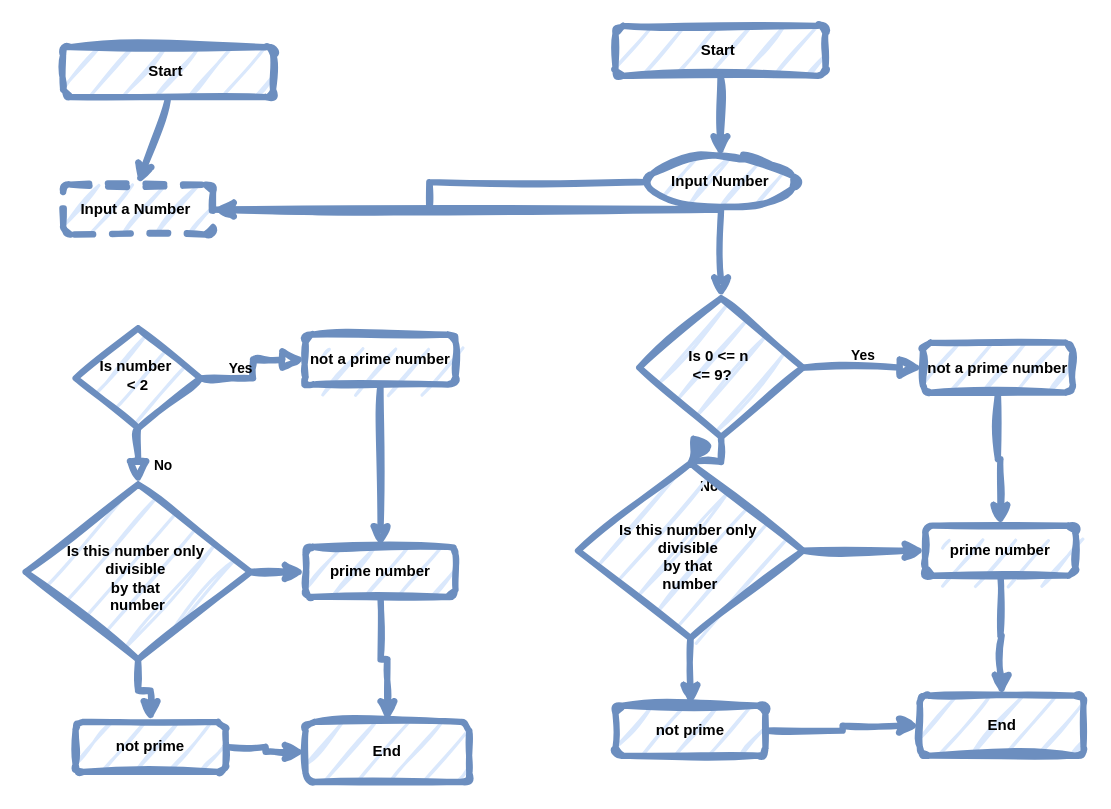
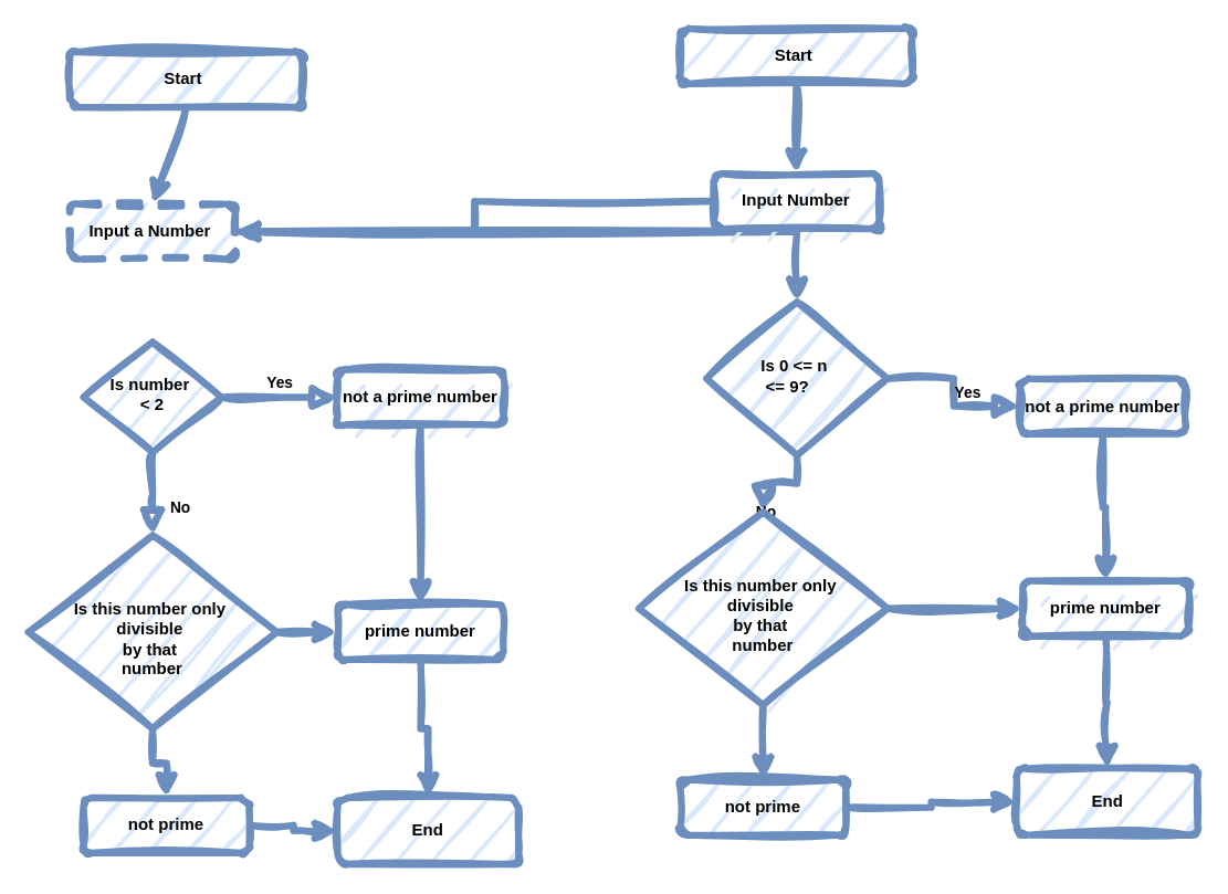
- <mxCell id="21" value="Input Number" style="ellipse;whiteSpace=wrap;html=1;fontSize=12;glass=0;strokeWidth=5;shadow=0;fillColor=#dae8fc;strokeColor=#6c8ebf;sketch=1;curveFitting=1;jiggle=2;fontStyle=1;horizontal=1;verticalAlign=middle;labelBackgroundColor=none;labelBorderColor=none;textShadow=0;" vertex="1" parent="1"><mxGeometry x="516" y="125" width="120" height="40" as="geometry" /></mxCell>
+ <mxCell id="21" value="Input Number" style="rounded=1;whiteSpace=wrap;html=1;fontSize=12;glass=0;strokeWidth=5;shadow=0;fillColor=#dae8fc;strokeColor=#6c8ebf;sketch=1;curveFitting=1;jiggle=2;fontStyle=1;horizontal=1;verticalAlign=middle;labelBackgroundColor=none;labelBorderColor=none;textShadow=0;" vertex="1" parent="1"><mxGeometry x="516" y="125" width="120" height="40" as="geometry" /></mxCell>
- <mxCell id="24" value="&lt;div&gt;&lt;span class=&quot;hljs-keyword&quot;&gt;Is&lt;/span&gt; &lt;span class=&quot;hljs-number&quot;&gt;0&lt;/span&gt; &lt;span class=&quot;hljs-operator&quot;&gt;&amp;lt;=&lt;/span&gt; n&amp;nbsp;&lt;/div&gt;&lt;div&gt;&lt;span class=&quot;hljs-operator&quot;&gt;&amp;lt;=&lt;/span&gt; &lt;span class=&quot;hljs-number&quot;&gt;9&lt;/span&gt;?&amp;nbsp; &amp;nbsp;&amp;nbsp;&lt;br&gt;&lt;/div&gt;" style="rhombus;whiteSpace=wrap;html=1;shadow=0;fontFamily=Helvetica;fontSize=12;align=center;strokeWidth=5;spacing=6;spacingTop=-4;fillColor=#dae8fc;strokeColor=#6c8ebf;sketch=1;curveFitting=1;jiggle=2;fontStyle=1;horizontal=1;verticalAlign=middle;labelBackgroundColor=none;labelBorderColor=none;textShadow=0;" vertex="1" parent="1"><mxGeometry x="511" y="238" width="131" height="111" as="geometry" /></mxCell>
+ <mxCell id="24" value="&lt;div&gt;&lt;span class=&quot;hljs-keyword&quot;&gt;Is&lt;/span&gt; &lt;span class=&quot;hljs-number&quot;&gt;0&lt;/span&gt; &lt;span class=&quot;hljs-operator&quot;&gt;&amp;lt;=&lt;/span&gt; n&amp;nbsp;&lt;/div&gt;&lt;div&gt;&lt;span class=&quot;hljs-operator&quot;&gt;&amp;lt;=&lt;/span&gt; &lt;span class=&quot;hljs-number&quot;&gt;9&lt;/span&gt;?&amp;nbsp; &amp;nbsp;&amp;nbsp;&lt;br&gt;&lt;/div&gt;" style="rhombus;whiteSpace=wrap;html=1;shadow=0;fontFamily=Helvetica;fontSize=12;align=center;strokeWidth=5;spacing=6;spacingTop=-4;fillColor=#dae8fc;strokeColor=#6c8ebf;sketch=1;curveFitting=1;jiggle=2;fontStyle=1;horizontal=1;verticalAlign=middle;labelBackgroundColor=none;labelBorderColor=none;textShadow=0;" vertex="1" parent="1"><mxGeometry x="511" y="218" width="131" height="111" as="geometry" /></mxCell>
- <mxCell id="7" value="Is number&amp;nbsp;&lt;div&gt;&amp;lt; 2&lt;/div&gt;" style="rhombus;whiteSpace=wrap;html=1;shadow=0;fontFamily=Helvetica;fontSize=12;align=center;strokeWidth=5;spacing=6;spacingTop=-4;fillColor=#dae8fc;strokeColor=#6c8ebf;sketch=1;curveFitting=1;jiggle=2;fontStyle=1;horizontal=1;verticalAlign=middle;labelBackgroundColor=none;labelBorderColor=none;textShadow=0;" parent="1" vertex="1"><mxGeometry x="60" y="262" width="100" height="80" as="geometry" /></mxCell>
+ <mxCell id="7" value="Is number&amp;nbsp;&lt;div&gt;&amp;lt; 2&lt;/div&gt;" style="rhombus;whiteSpace=wrap;html=1;shadow=0;fontFamily=Helvetica;fontSize=12;align=center;strokeWidth=5;spacing=6;spacingTop=-4;fillColor=#dae8fc;strokeColor=#6c8ebf;sketch=1;curveFitting=1;jiggle=2;fontStyle=1;horizontal=1;verticalAlign=middle;labelBackgroundColor=none;labelBorderColor=none;textShadow=0;" parent="1" vertex="1"><mxGeometry x="60" y="247" width="100" height="80" as="geometry" /></mxCell>
